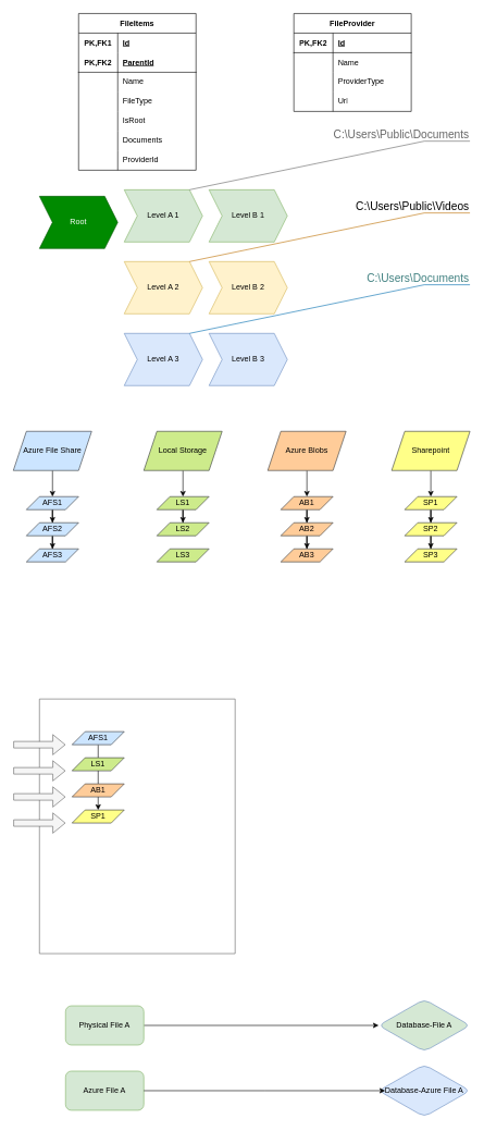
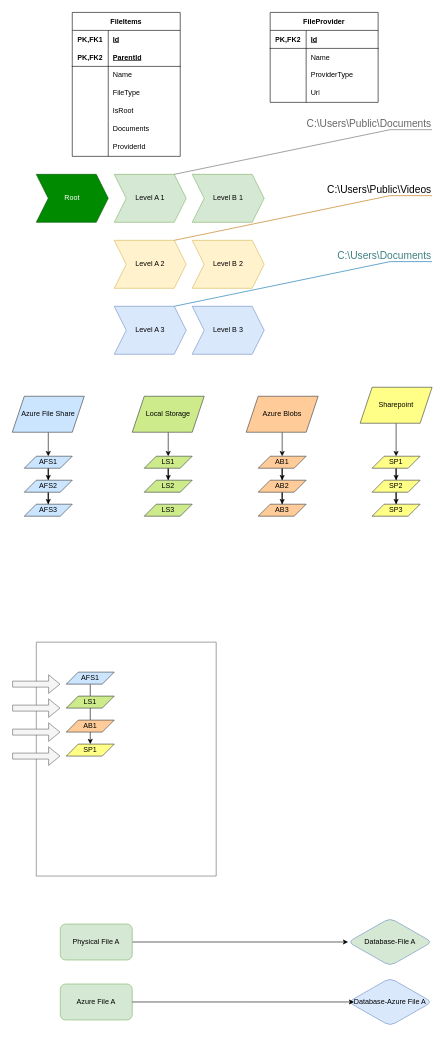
- <mxCell id="37" value="Root" style="shape=step;perimeter=stepPerimeter;whiteSpace=wrap;html=1;fixedSize=1;fillColor=#008a00;fontColor=#ffffff;strokeColor=#005700;" parent="1" vertex="1"><mxGeometry x="60" y="300" width="120" height="80" as="geometry" /></mxCell>
+ <mxCell id="37" value="Root" style="shape=step;perimeter=stepPerimeter;whiteSpace=wrap;html=1;fixedSize=1;fillColor=#008a00;fontColor=#ffffff;strokeColor=#005700;" parent="1" vertex="1"><mxGeometry x="60" y="290" width="120" height="80" as="geometry" /></mxCell>
- <mxCell id="54" value="Sharepoint" style="shape=parallelogram;perimeter=parallelogramPerimeter;whiteSpace=wrap;html=1;fixedSize=1;fillColor=#ffff88;strokeColor=#36393d;" parent="1" vertex="1"><mxGeometry x="600" y="660" width="120" height="60" as="geometry" /></mxCell>
+ <mxCell id="54" value="Sharepoint" style="shape=parallelogram;perimeter=parallelogramPerimeter;whiteSpace=wrap;html=1;fixedSize=1;fillColor=#ffff88;strokeColor=#36393d;" parent="1" vertex="1"><mxGeometry x="600" y="645" width="120" height="60" as="geometry" /></mxCell>
